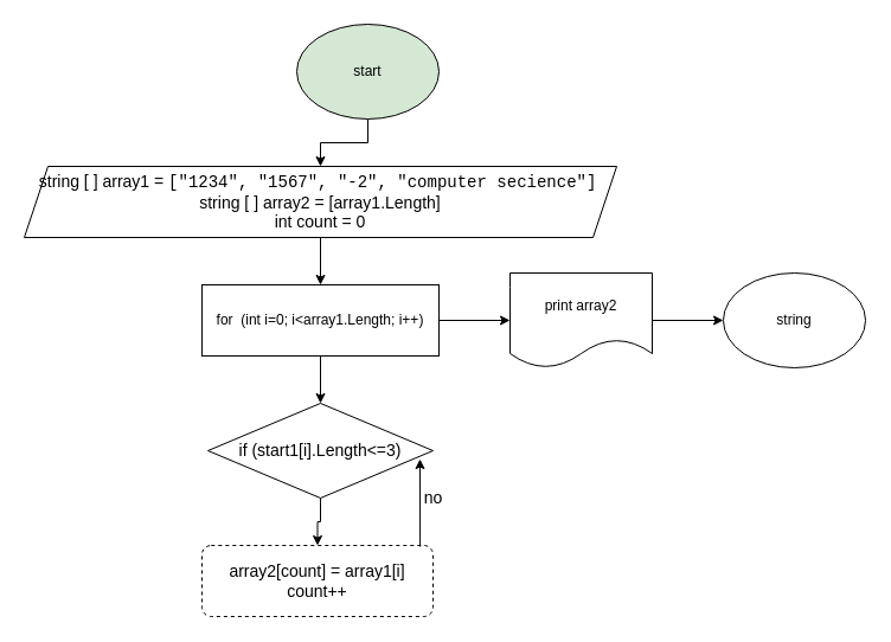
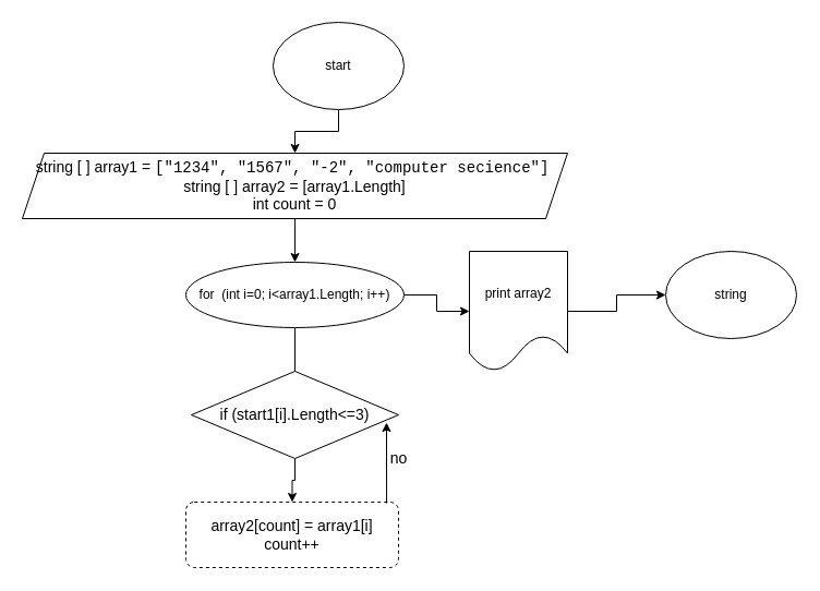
- <mxCell id="3" value="start" style="ellipse;whiteSpace=wrap;html=1;fillColor=#d5e8d4;" parent="1" vertex="1"><mxGeometry x="250" y="20" width="120" height="80" as="geometry" /></mxCell>
+ <mxCell id="3" value="start" style="ellipse;whiteSpace=wrap;html=1;" parent="1" vertex="1"><mxGeometry x="250" y="20" width="120" height="80" as="geometry" /></mxCell>
- <mxCell id="7" value="for&amp;nbsp; (int i=0; i&amp;lt;array1.Length; i++)" style="rounded=0;whiteSpace=wrap;html=1;" parent="1" vertex="1"><mxGeometry x="170" y="240" width="200" height="60" as="geometry" /></mxCell>
+ <mxCell id="7" value="for&amp;nbsp; (int i=0; i&amp;lt;array1.Length; i++)" style="ellipse;whiteSpace=wrap;html=1;" parent="1" vertex="1"><mxGeometry x="170" y="240" width="200" height="60" as="geometry" /></mxCell>
- <mxCell id="9" value="print array2&lt;br&gt;" style="shape=document;whiteSpace=wrap;html=1;boundedLbl=1;" parent="1" vertex="1"><mxGeometry x="430" y="230" width="120" height="80" as="geometry" /></mxCell>
+ <mxCell id="9" value="print array2&lt;br&gt;" style="shape=document;whiteSpace=wrap;html=1;boundedLbl=1;" parent="1" vertex="1"><mxGeometry x="430" y="230" width="90" height="110" as="geometry" /></mxCell>
- <mxCell id="5" value="" style="edgeStyle=orthogonalEdgeStyle;rounded=0;orthogonalLoop=1;jettySize=auto;html=1;fontSize=14;fontColor=#000000;" edge="1" parent="1" source="7" target="14"><mxGeometry relative="1" as="geometry" /></mxCell>
+ <mxCell id="5" value="" style="edgeStyle=orthogonalEdgeStyle;rounded=0;orthogonalLoop=1;jettySize=auto;html=1;fontSize=14;fontColor=#000000;endArrow=none;" edge="1" parent="1" source="7" target="14"><mxGeometry relative="1" as="geometry" /></mxCell>
